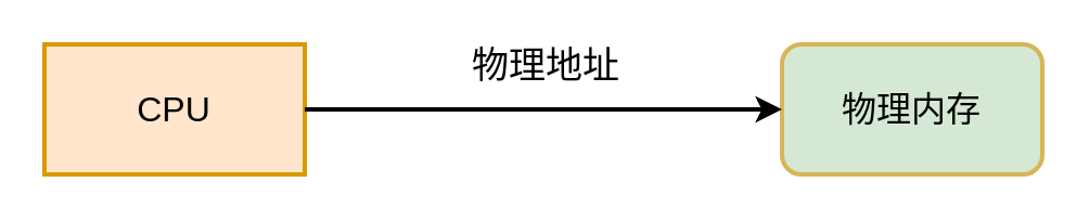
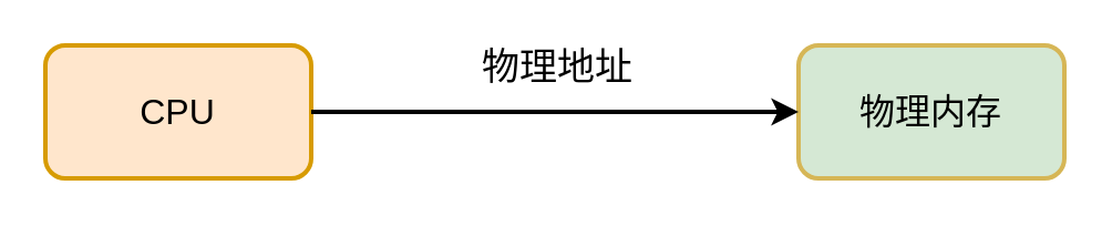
- <mxCell id="2" value="CPU" style="whiteSpace=wrap;html=1;fillColor=#ffe6cc;strokeColor=#d79b00;strokeWidth=2;fontSize=16;rounded=0;" vertex="1" parent="1"><mxGeometry x="20" y="20" width="120" height="60" as="geometry" /></mxCell>
+ <mxCell id="2" value="CPU" style="rounded=1;whiteSpace=wrap;html=1;fillColor=#ffe6cc;strokeColor=#d79b00;strokeWidth=2;fontSize=16;" vertex="1" parent="1"><mxGeometry x="20" y="20" width="120" height="60" as="geometry" /></mxCell>
